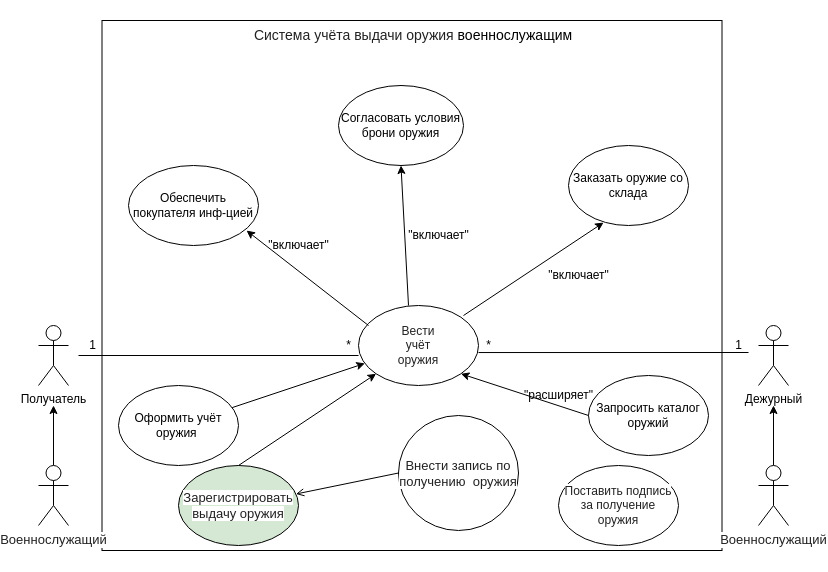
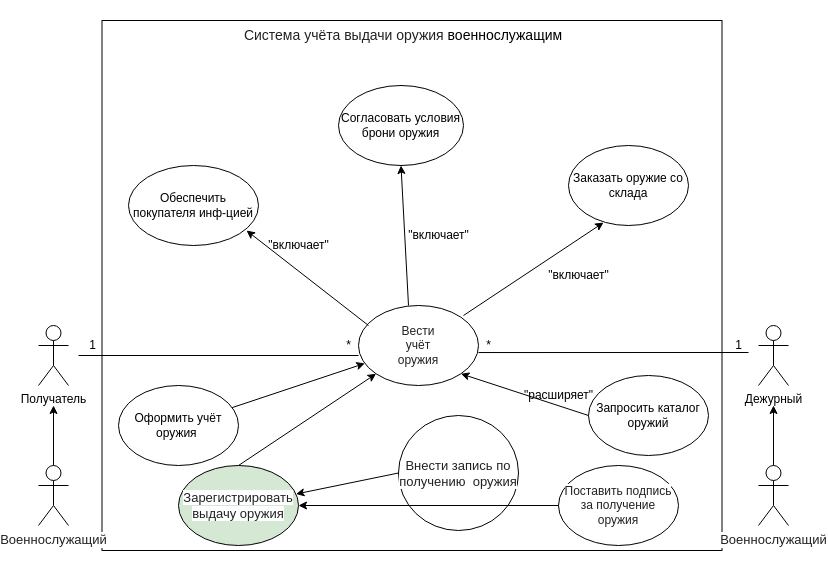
- <mxCell id="3" value="&lt;font style=&quot;font-size: 14px&quot;&gt;&lt;span style=&quot;line-height: 107% ; font-family: &amp;#34;arial&amp;#34; , sans-serif ; background: white&quot;&gt;&lt;span style=&quot;color: rgb(34 , 34 , 34) ; font-family: &amp;#34;arial&amp;#34; , &amp;#34;helvetica&amp;#34; , sans-serif&quot;&gt;Система учёта выдачи оружия&lt;/span&gt;&amp;nbsp;военнослужащим&lt;/span&gt;&lt;/font&gt;" style="text;html=1;strokeColor=none;fillColor=none;align=center;verticalAlign=middle;whiteSpace=wrap;rounded=0;" parent="1" vertex="1"><mxGeometry x="160" y="25" width="470" height="20" as="geometry" /></mxCell>
+ <mxCell id="3" value="&lt;font style=&quot;font-size: 14px&quot;&gt;&lt;span style=&quot;line-height: 107% ; font-family: &amp;#34;arial&amp;#34; , sans-serif ; background: white&quot;&gt;&lt;span style=&quot;color: rgb(34 , 34 , 34) ; font-family: &amp;#34;arial&amp;#34; , &amp;#34;helvetica&amp;#34; , sans-serif&quot;&gt;Система учёта выдачи оружия&lt;/span&gt;&amp;nbsp;военнослужащим&lt;/span&gt;&lt;/font&gt;" style="text;html=1;strokeColor=none;fillColor=none;align=center;verticalAlign=middle;whiteSpace=wrap;rounded=0;" parent="1" vertex="1"><mxGeometry x="150" y="25" width="470" height="20" as="geometry" /></mxCell>
- <mxCell id="37" value="" style="endArrow=open;html=1;exitX=0;exitY=0.5;exitDx=0;exitDy=0;" parent="1" source="32" target="34" edge="1"><mxGeometry width="50" height="50" relative="1" as="geometry"><mxPoint x="320" y="455" as="sourcePoint" /><mxPoint x="370" y="405" as="targetPoint" /></mxGeometry></mxCell>
+ <mxCell id="37" value="" style="endArrow=classic;html=1;exitX=0;exitY=0.5;exitDx=0;exitDy=0;" parent="1" source="32" target="34" edge="1"><mxGeometry width="50" height="50" relative="1" as="geometry"><mxPoint x="320" y="455" as="sourcePoint" /><mxPoint x="370" y="405" as="targetPoint" /></mxGeometry></mxCell>
+ <mxCell id="36" value="" style="endArrow=classic;html=1;entryX=1;entryY=0.5;entryDx=0;entryDy=0;exitX=0;exitY=0.5;exitDx=0;exitDy=0;" parent="1" source="31" target="34" edge="1"><mxGeometry width="50" height="50" relative="1" as="geometry"><mxPoint x="470" y="515" as="sourcePoint" /><mxPoint x="520" y="465" as="targetPoint" /></mxGeometry></mxCell>
